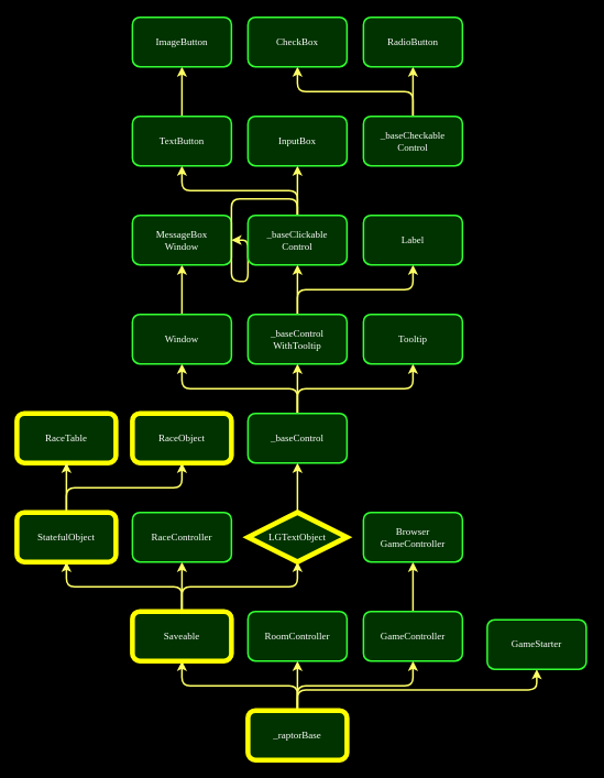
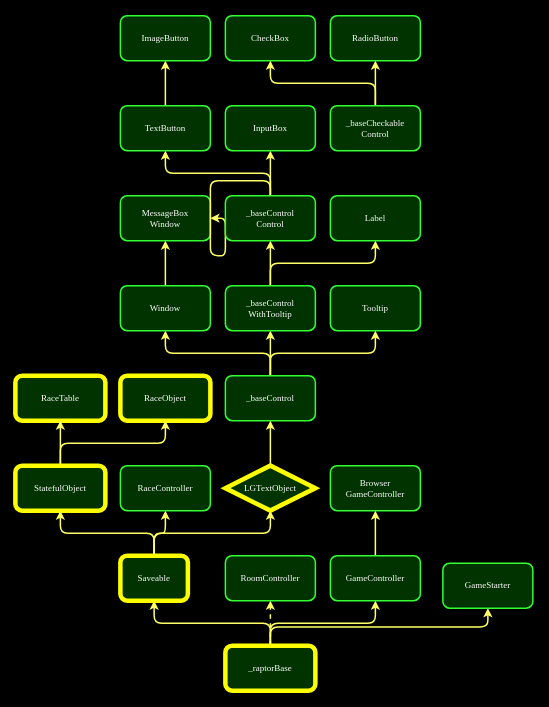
- <mxCell id="33" value="&lt;font face=&quot;Lucida Console&quot;&gt;_baseClickable&lt;br&gt;Control&lt;br&gt;&lt;/font&gt;" style="rounded=1;whiteSpace=wrap;html=1;fillColor=#003300;strokeColor=#33FF33;fontColor=#FFFFFF;strokeWidth=2;" parent="1" vertex="1"><mxGeometry x="300" y="260" width="120" height="60" as="geometry" /></mxCell>
+ <mxCell id="33" value="&lt;font face=&quot;Lucida Console&quot;&gt;_baseControl&lt;br&gt;Control&lt;br&gt;&lt;/font&gt;" style="rounded=1;whiteSpace=wrap;html=1;fillColor=#003300;strokeColor=#33FF33;fontColor=#FFFFFF;strokeWidth=2;" parent="1" vertex="1"><mxGeometry x="300" y="260" width="120" height="60" as="geometry" /></mxCell>
- <mxCell id="11" value="&lt;font face=&quot;Lucida Console&quot;&gt;Saveable&lt;/font&gt;" style="rounded=1;whiteSpace=wrap;html=1;fillColor=#003300;strokeColor=#FFFF00;strokeWidth=6;fontColor=#FFFFFF;" parent="1" vertex="1"><mxGeometry x="160" y="740" width="120" height="60" as="geometry" /></mxCell>
+ <mxCell id="11" value="&lt;font face=&quot;Lucida Console&quot;&gt;Saveable&lt;/font&gt;" style="rounded=1;whiteSpace=wrap;html=1;fillColor=#003300;strokeColor=#FFFF00;strokeWidth=6;fontColor=#FFFFFF;" parent="1" vertex="1"><mxGeometry x="160" y="740" width="90" height="60" as="geometry" /></mxCell>
- <mxCell id="4" style="edgeStyle=orthogonalEdgeStyle;rounded=1;orthogonalLoop=1;jettySize=auto;html=1;exitX=0.5;exitY=0;exitDx=0;exitDy=0;entryX=0.5;entryY=1;entryDx=0;entryDy=0;fontFamily=Helvetica;fontSize=12;fontColor=#FFFFFF;strokeColor=#FFFF66;strokeWidth=2;" parent="1" source="6" target="12" edge="1"><mxGeometry relative="1" as="geometry" /></mxCell>
+ <mxCell id="4" style="edgeStyle=orthogonalEdgeStyle;rounded=1;orthogonalLoop=1;jettySize=auto;html=1;exitX=0.5;exitY=0;exitDx=0;exitDy=0;entryX=0.5;entryY=1;entryDx=0;entryDy=0;fontFamily=Helvetica;fontSize=12;fontColor=#FFFFFF;strokeColor=#FFFF66;strokeWidth=2;dashed=1;" parent="1" source="6" target="12" edge="1"><mxGeometry relative="1" as="geometry" /></mxCell>
